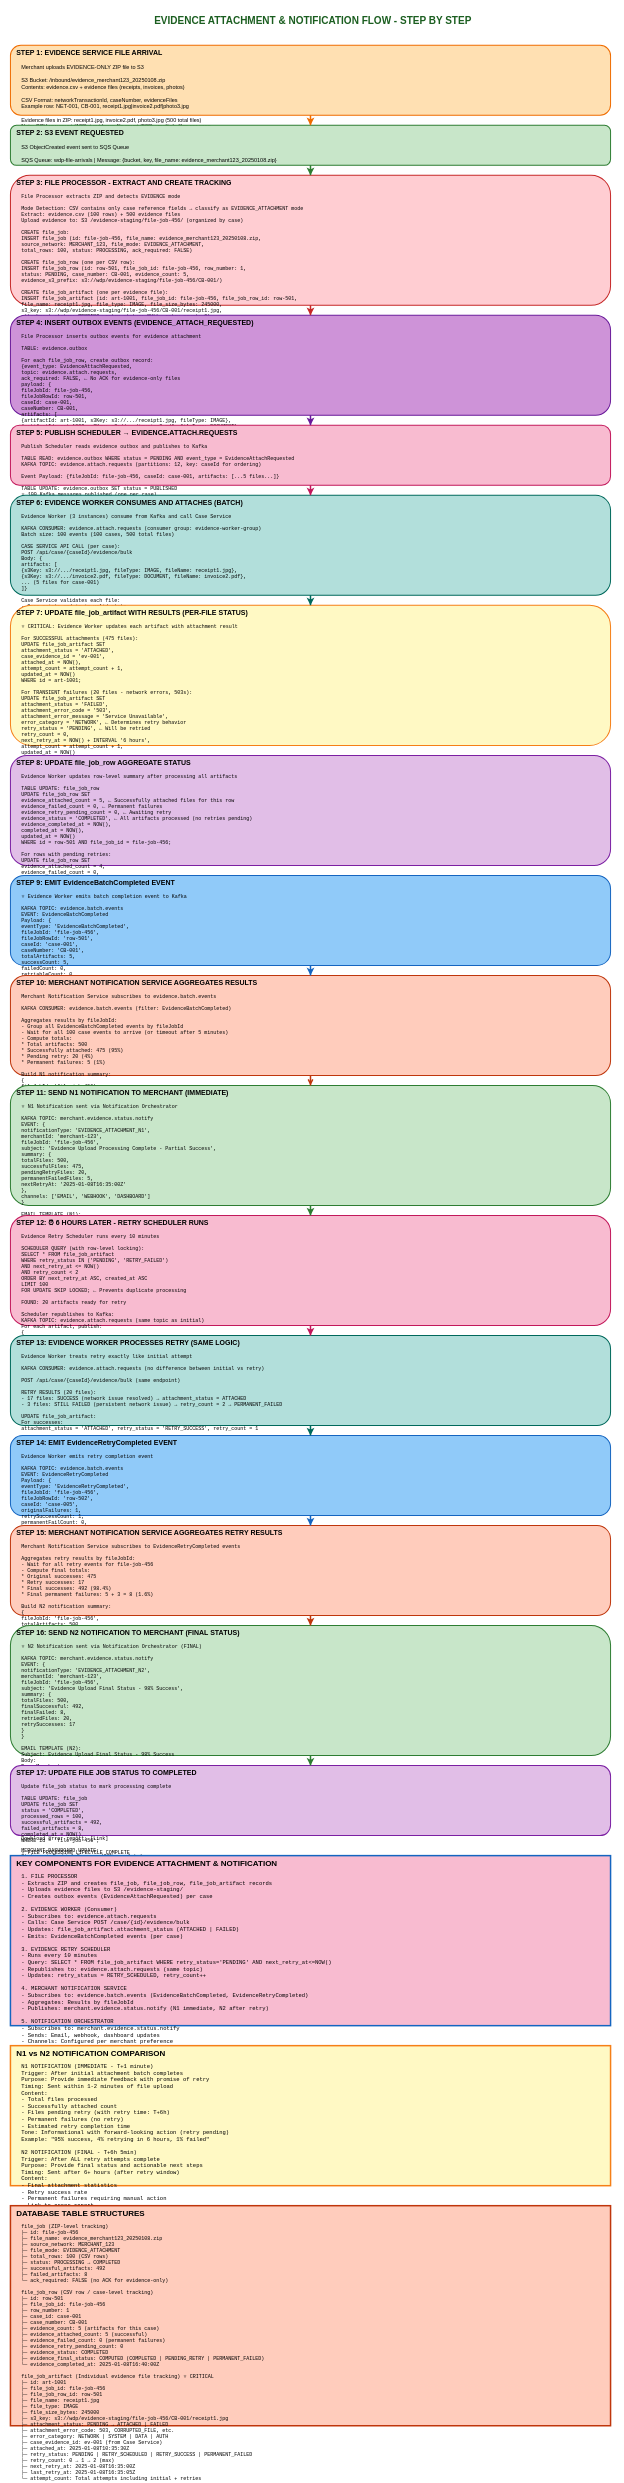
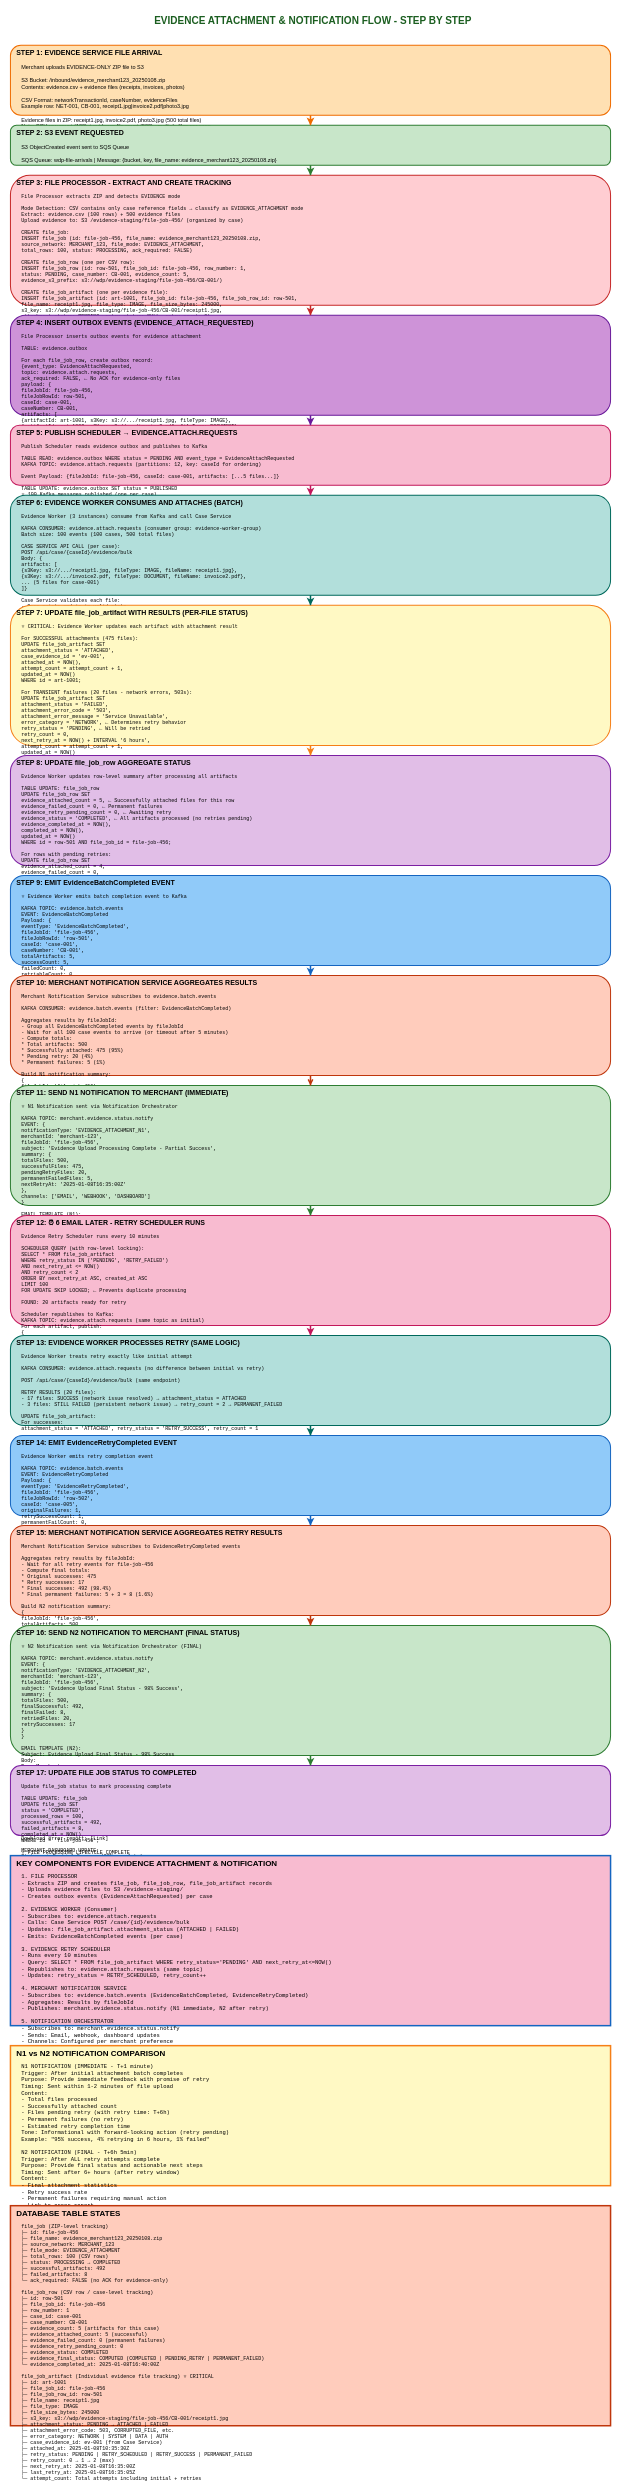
+ <mxCell id="49" style="edgeStyle=orthogonalEdgeStyle;rounded=0;orthogonalLoop=1;jettySize=auto;html=1;strokeWidth=3;strokeColor=#f57f17;entryX=0.5;entryY=0;" parent="1" source="15" target="17" edge="1"><mxGeometry relative="1" as="geometry" /></mxCell>
- <mxCell id="25" value="STEP 12: ⏰ 6 HOURS LATER - RETRY SCHEDULER RUNS" style="rounded=1;whiteSpace=wrap;html=1;fillColor=#f8bbd0;strokeColor=#c2185b;fontSize=14;fontStyle=1;align=left;verticalAlign=top;spacingLeft=10;strokeWidth=2;" parent="1" vertex="1"><mxGeometry x="20" y="2430" width="1200" height="220" as="geometry" /></mxCell>
+ <mxCell id="25" value="STEP 12: ⏰ 6 EMAIL LATER - RETRY SCHEDULER RUNS" style="rounded=1;whiteSpace=wrap;html=1;fillColor=#f8bbd0;strokeColor=#c2185b;fontSize=14;fontStyle=1;align=left;verticalAlign=top;spacingLeft=10;strokeWidth=2;" parent="1" vertex="1"><mxGeometry x="20" y="2430" width="1200" height="220" as="geometry" /></mxCell>
- <mxCell id="41" value="DATABASE TABLE STRUCTURES" style="rounded=0;whiteSpace=wrap;html=1;fillColor=#ffccbc;strokeColor=#bf360c;fontSize=16;fontStyle=1;align=left;verticalAlign=top;spacingLeft=10;strokeWidth=3;" parent="1" vertex="1"><mxGeometry x="20" y="4410" width="1200" height="440" as="geometry" /></mxCell>
+ <mxCell id="41" value="DATABASE TABLE STATES" style="rounded=0;whiteSpace=wrap;html=1;fillColor=#ffccbc;strokeColor=#bf360c;fontSize=16;fontStyle=1;align=left;verticalAlign=top;spacingLeft=10;strokeWidth=3;" parent="1" vertex="1"><mxGeometry x="20" y="4410" width="1200" height="440" as="geometry" /></mxCell>
